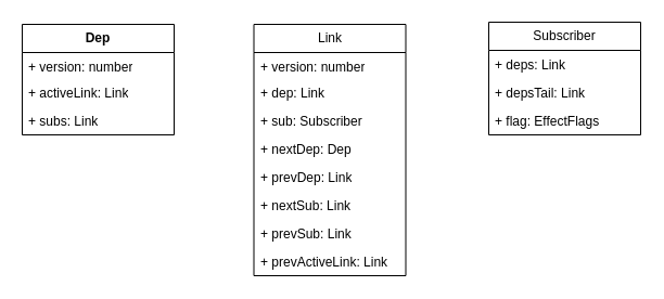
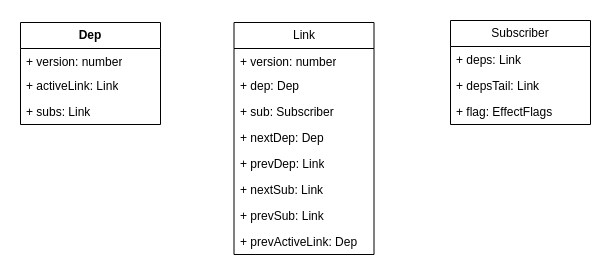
- <mxCell id="8" value="+ dep: Link" style="text;strokeColor=none;fillColor=none;align=left;verticalAlign=top;spacingLeft=4;spacingRight=4;overflow=hidden;rotatable=0;points=[[0,0.5],[1,0.5]];portConstraint=eastwest;whiteSpace=wrap;html=1;" vertex="1" parent="6"><mxGeometry y="50" width="140" height="26" as="geometry" /></mxCell>
+ <mxCell id="8" value="+ dep: Dep" style="text;strokeColor=none;fillColor=none;align=left;verticalAlign=top;spacingLeft=4;spacingRight=4;overflow=hidden;rotatable=0;points=[[0,0.5],[1,0.5]];portConstraint=eastwest;whiteSpace=wrap;html=1;" vertex="1" parent="6"><mxGeometry y="50" width="140" height="26" as="geometry" /></mxCell>
- <mxCell id="14" value="+ prevActiveLink: Link" style="text;strokeColor=none;fillColor=none;align=left;verticalAlign=top;spacingLeft=4;spacingRight=4;overflow=hidden;rotatable=0;points=[[0,0.5],[1,0.5]];portConstraint=eastwest;whiteSpace=wrap;html=1;" vertex="1" parent="6"><mxGeometry y="206" width="140" height="26" as="geometry" /></mxCell>
+ <mxCell id="14" value="+ prevActiveLink: Dep" style="text;strokeColor=none;fillColor=none;align=left;verticalAlign=top;spacingLeft=4;spacingRight=4;overflow=hidden;rotatable=0;points=[[0,0.5],[1,0.5]];portConstraint=eastwest;whiteSpace=wrap;html=1;" vertex="1" parent="6"><mxGeometry y="206" width="140" height="26" as="geometry" /></mxCell>
